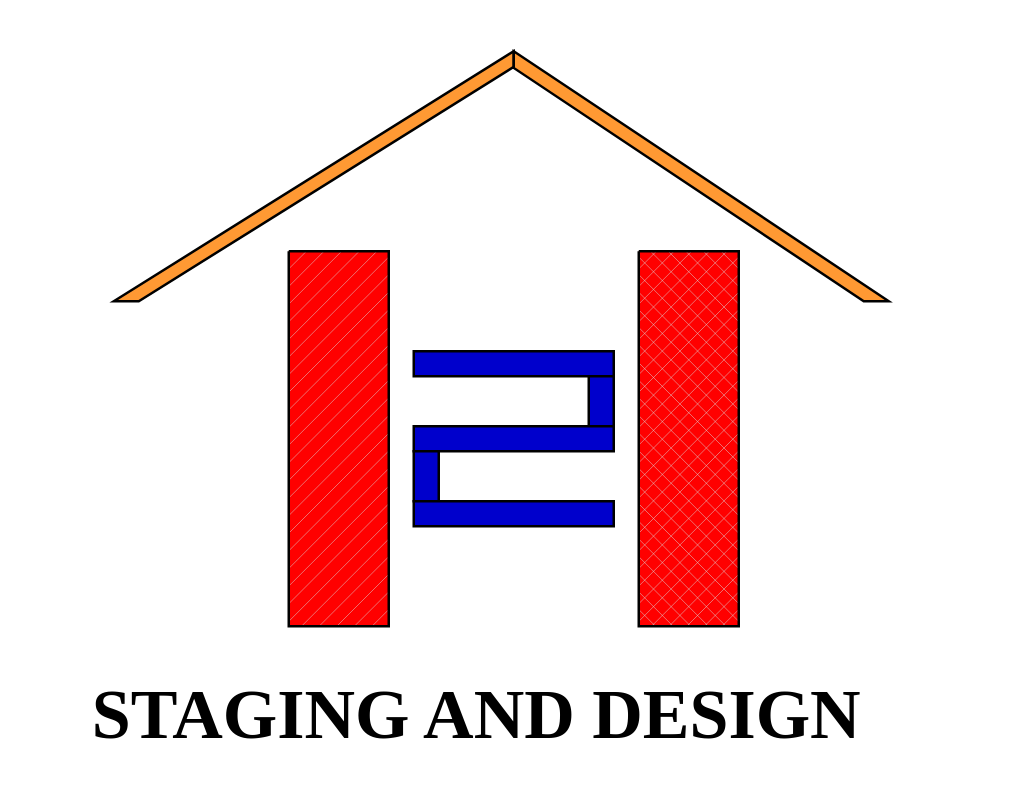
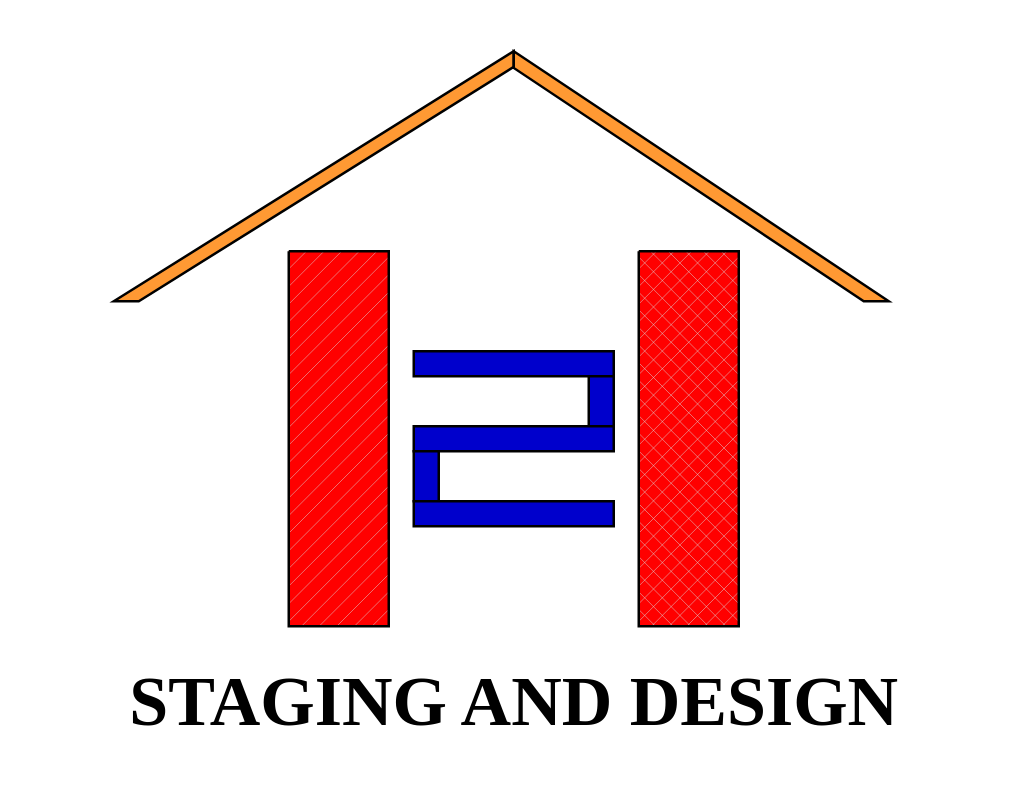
- <mxCell id="6" value="&lt;font style=&quot;font-size: 28px;&quot;&gt;&lt;span style=&quot;font-size: 28px;&quot;&gt;&lt;font style=&quot;font-size: 28px;&quot;&gt;STAGING AND DESIGN&lt;/font&gt;&lt;/span&gt;&lt;/font&gt;" style="text;html=1;align=center;verticalAlign=middle;resizable=0;points=[];autosize=1;strokeColor=none;fillColor=none;fontStyle=1;fontSize=28;fontFamily=Verdana;" vertex="1" parent="1"><mxGeometry x="5" y="265" width="370" height="40" as="geometry" /></mxCell>
+ <mxCell id="6" value="&lt;font style=&quot;font-size: 28px;&quot;&gt;&lt;span style=&quot;font-size: 28px;&quot;&gt;&lt;font style=&quot;font-size: 28px;&quot;&gt;STAGING AND DESIGN&lt;/font&gt;&lt;/span&gt;&lt;/font&gt;" style="text;html=1;align=center;verticalAlign=middle;resizable=0;points=[];autosize=1;strokeColor=none;fillColor=none;fontStyle=1;fontSize=28;fontFamily=Verdana;" vertex="1" parent="1"><mxGeometry x="20" y="260" width="370" height="40" as="geometry" /></mxCell>
